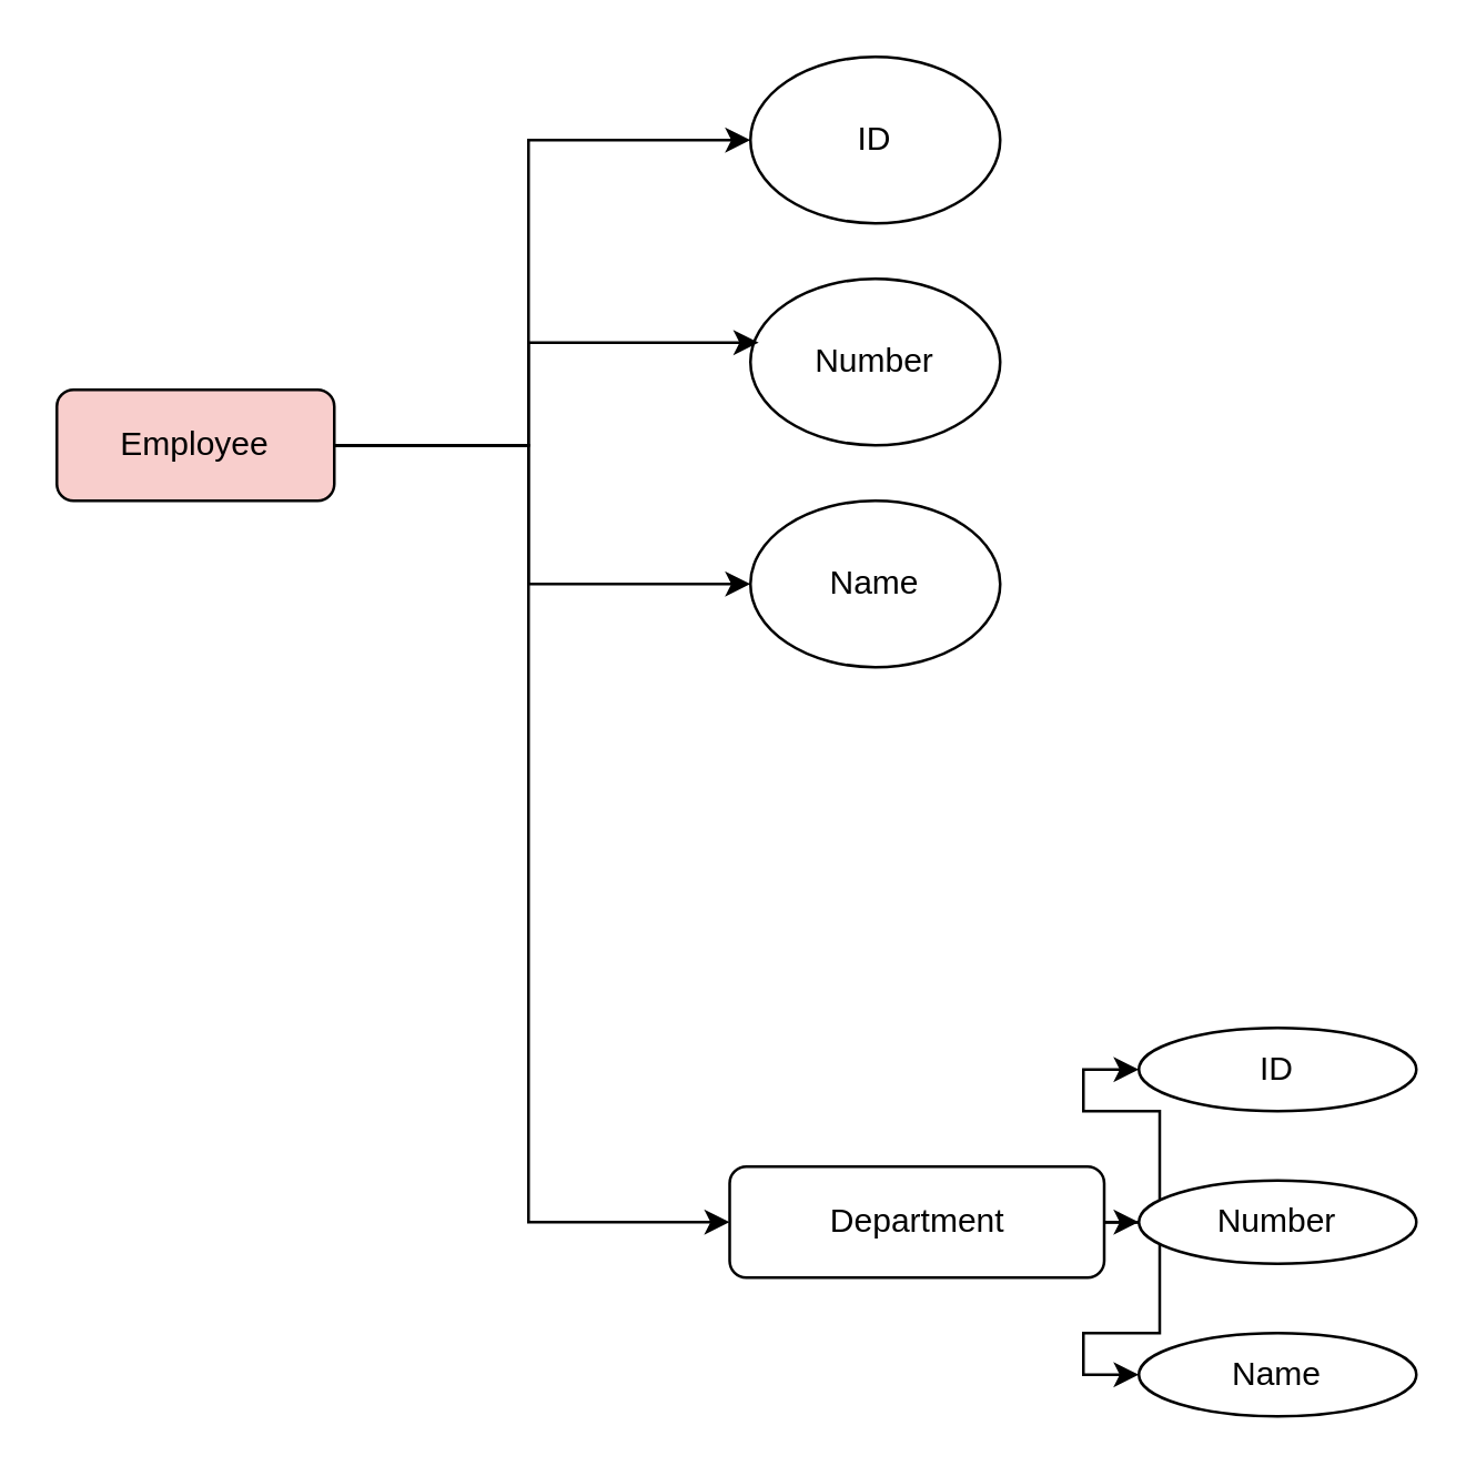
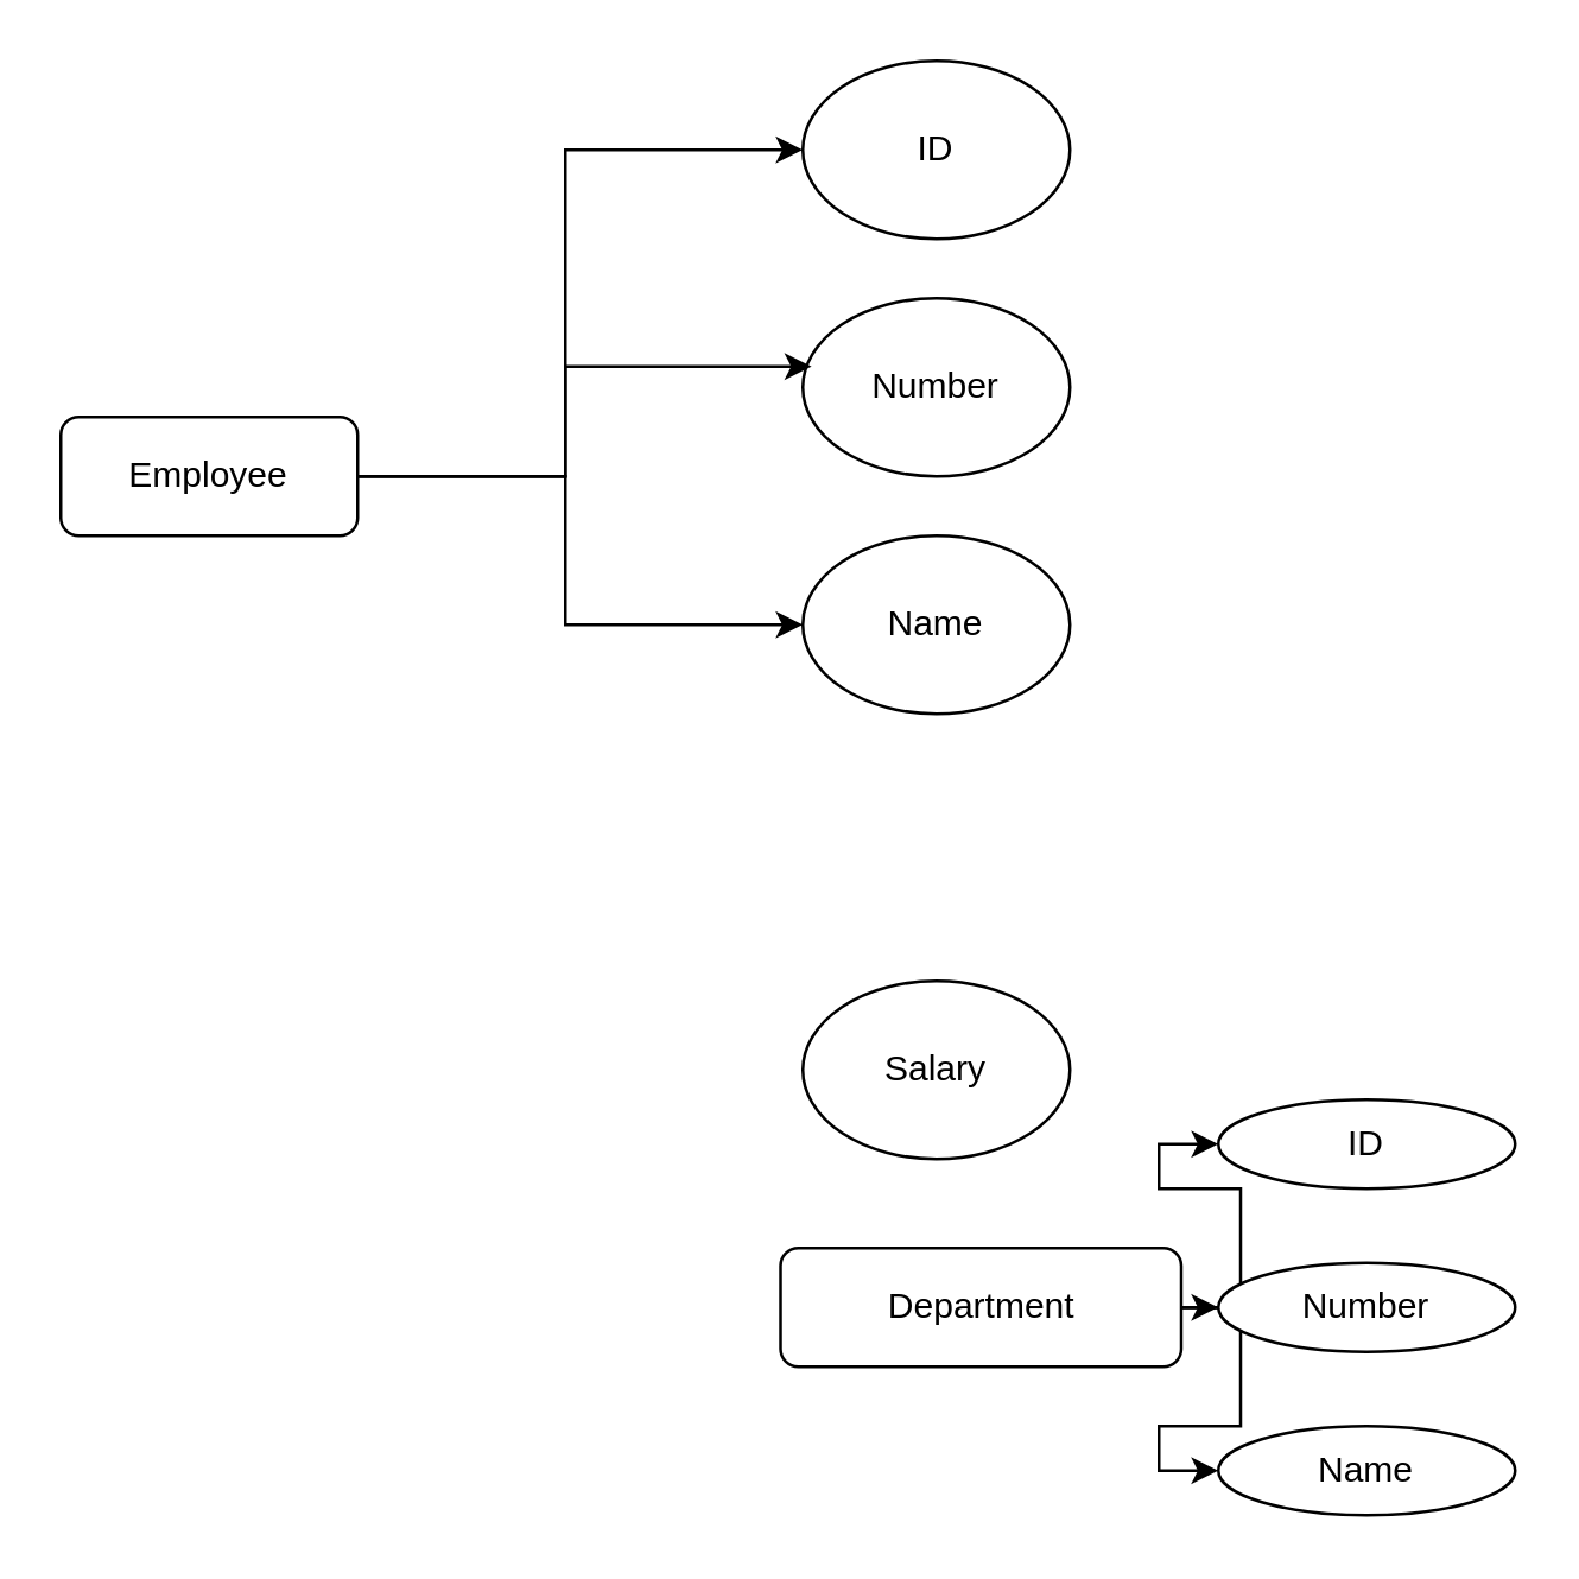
- <mxCell id="5" value="Employee" style="rounded=1;whiteSpace=wrap;html=1;fillColor=#f8cecc;" vertex="1" parent="1"><mxGeometry x="20" y="140" width="100" height="40" as="geometry" /></mxCell>
+ <mxCell id="5" value="Employee" style="rounded=1;whiteSpace=wrap;html=1;" vertex="1" parent="1"><mxGeometry x="20" y="140" width="100" height="40" as="geometry" /></mxCell>
- <mxCell id="4" style="edgeStyle=orthogonalEdgeStyle;rounded=0;orthogonalLoop=1;jettySize=auto;html=1;" edge="1" parent="1" source="5" target="13"><mxGeometry relative="1" as="geometry"><Array as="points"><mxPoint x="190" y="160" /><mxPoint x="190" y="440" /></Array></mxGeometry></mxCell>
+ <mxCell id="9" value="Salary" style="ellipse;whiteSpace=wrap;html=1;" vertex="1" parent="1"><mxGeometry x="270" y="330" width="90" height="60" as="geometry" /></mxCell>
